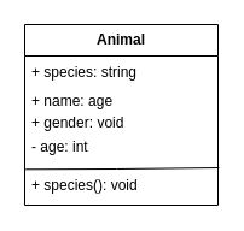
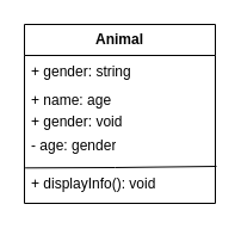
- <mxCell id="3" value="+ species: string" style="text;strokeColor=none;fillColor=none;align=left;verticalAlign=top;spacingLeft=4;spacingRight=4;overflow=hidden;rotatable=0;points=[[0,0.5],[1,0.5]];portConstraint=eastwest;whiteSpace=wrap;html=1;" parent="2" vertex="1"><mxGeometry y="26" width="160" height="24" as="geometry" /></mxCell>
+ <mxCell id="3" value="+ gender: string" style="text;strokeColor=none;fillColor=none;align=left;verticalAlign=top;spacingLeft=4;spacingRight=4;overflow=hidden;rotatable=0;points=[[0,0.5],[1,0.5]];portConstraint=eastwest;whiteSpace=wrap;html=1;" parent="2" vertex="1"><mxGeometry y="26" width="160" height="24" as="geometry" /></mxCell>
- <mxCell id="7" value="- age: int" style="text;strokeColor=none;fillColor=none;align=left;verticalAlign=top;spacingLeft=4;spacingRight=4;overflow=hidden;rotatable=0;points=[[0,0.5],[1,0.5]];portConstraint=eastwest;whiteSpace=wrap;html=1;" vertex="1" parent="2"><mxGeometry y="88" width="160" height="32" as="geometry" /></mxCell>
+ <mxCell id="7" value="- age: gender" style="text;strokeColor=none;fillColor=none;align=left;verticalAlign=top;spacingLeft=4;spacingRight=4;overflow=hidden;rotatable=0;points=[[0,0.5],[1,0.5]];portConstraint=eastwest;whiteSpace=wrap;html=1;" vertex="1" parent="2"><mxGeometry y="88" width="160" height="32" as="geometry" /></mxCell>
- <mxCell id="9" value="+ species(): void" style="text;strokeColor=none;fillColor=none;align=left;verticalAlign=top;spacingLeft=4;spacingRight=4;overflow=hidden;rotatable=0;points=[[0,0.5],[1,0.5]];portConstraint=eastwest;whiteSpace=wrap;html=1;" vertex="1" parent="2"><mxGeometry y="120" width="160" height="30" as="geometry" /></mxCell>
+ <mxCell id="9" value="+ displayInfo(): void" style="text;strokeColor=none;fillColor=none;align=left;verticalAlign=top;spacingLeft=4;spacingRight=4;overflow=hidden;rotatable=0;points=[[0,0.5],[1,0.5]];portConstraint=eastwest;whiteSpace=wrap;html=1;" vertex="1" parent="2"><mxGeometry y="120" width="160" height="30" as="geometry" /></mxCell>
